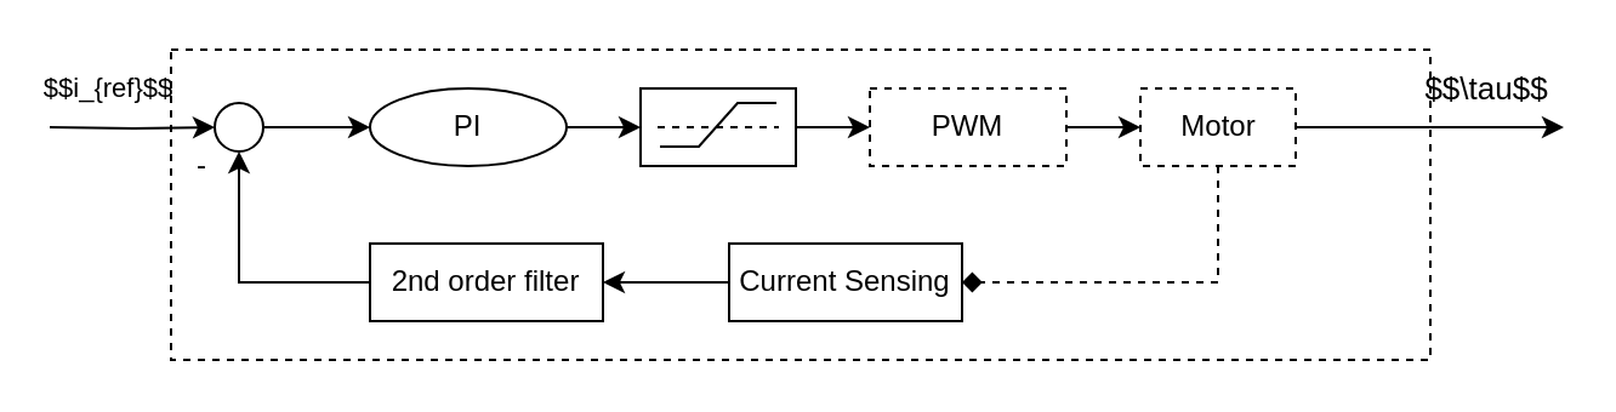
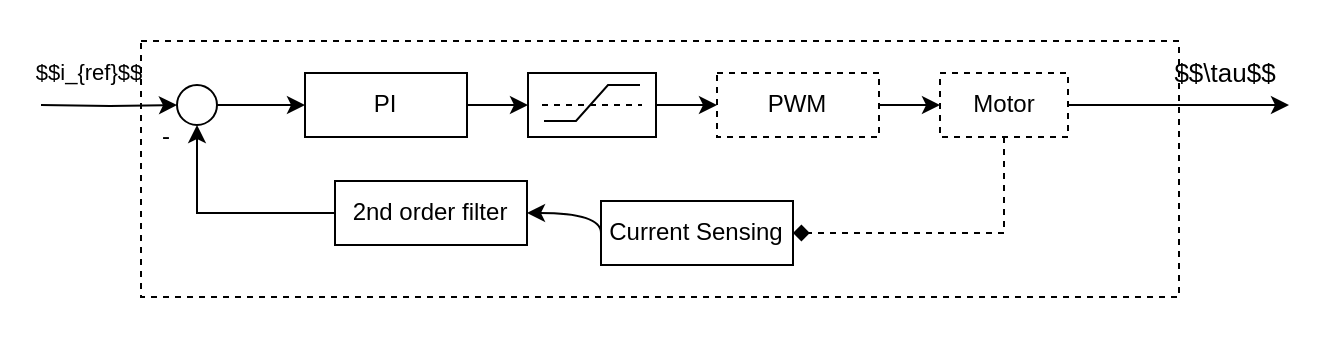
- <mxCell id="5" value="PI" style="ellipse;whiteSpace=wrap;html=1;" parent="1" vertex="1"><mxGeometry x="152" y="36" width="81" height="32" as="geometry" /></mxCell>
+ <mxCell id="5" value="PI" style="rounded=0;whiteSpace=wrap;html=1;" parent="1" vertex="1"><mxGeometry x="152" y="36" width="81" height="32" as="geometry" /></mxCell>
- <mxCell id="16" value="2nd order filter" style="rounded=0;whiteSpace=wrap;html=1;" parent="1" vertex="1"><mxGeometry x="152" y="100" width="96" height="32" as="geometry" /></mxCell>
+ <mxCell id="16" value="2nd order filter" style="rounded=0;whiteSpace=wrap;html=1;" parent="1" vertex="1"><mxGeometry x="167" y="90" width="96" height="32" as="geometry" /></mxCell>
